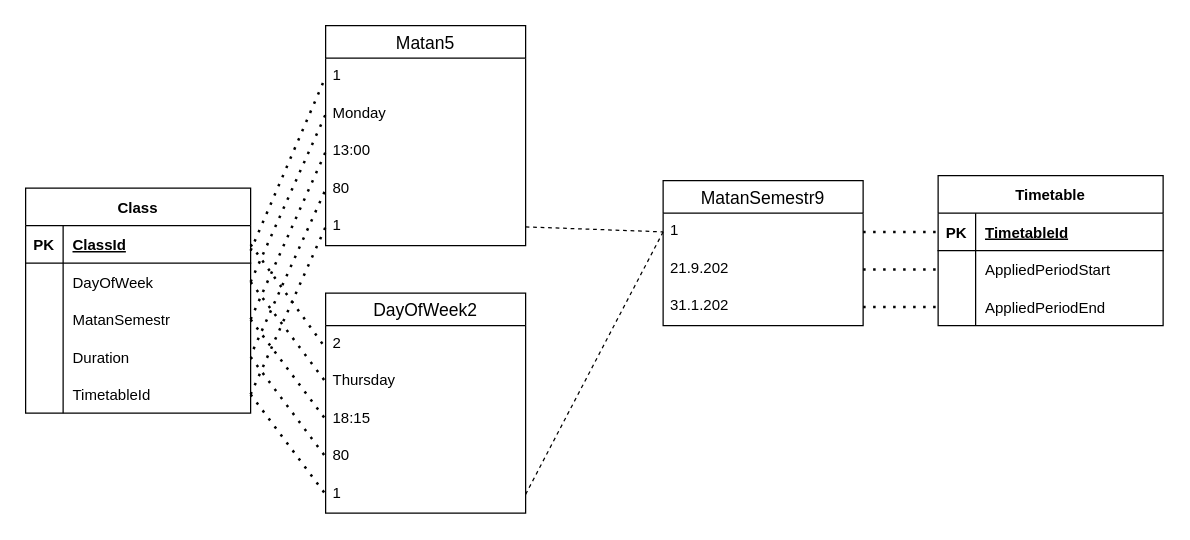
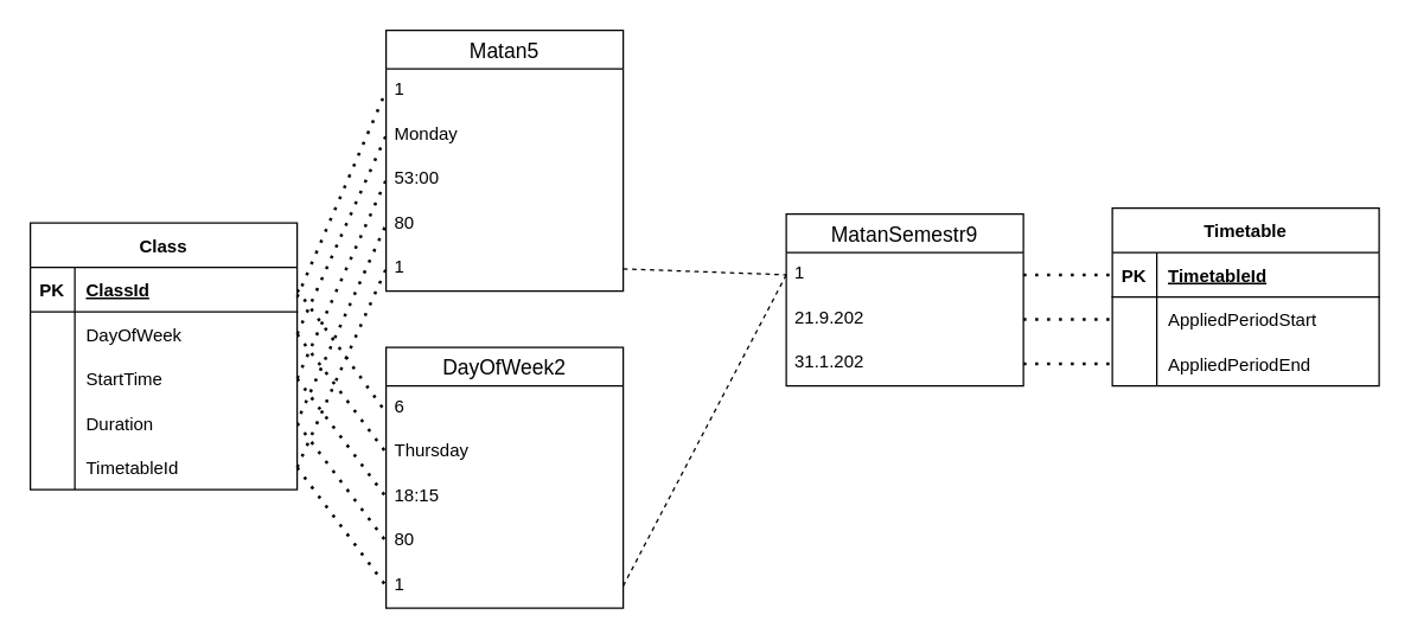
- <mxCell id="5" value="13:00" style="text;strokeColor=none;fillColor=none;spacingLeft=4;spacingRight=4;overflow=hidden;rotatable=0;points=[[0,0.5],[1,0.5]];portConstraint=eastwest;fontSize=12;" vertex="1" parent="2"><mxGeometry y="86" width="160" height="30" as="geometry" /></mxCell>
+ <mxCell id="5" value="53:00" style="text;strokeColor=none;fillColor=none;spacingLeft=4;spacingRight=4;overflow=hidden;rotatable=0;points=[[0,0.5],[1,0.5]];portConstraint=eastwest;fontSize=12;" vertex="1" parent="2"><mxGeometry y="86" width="160" height="30" as="geometry" /></mxCell>
- <mxCell id="17" value="MatanSemestr" style="shape=partialRectangle;connectable=0;fillColor=none;top=0;left=0;bottom=0;right=0;align=left;spacingLeft=6;overflow=hidden;" vertex="1" parent="15"><mxGeometry x="30" width="150" height="30" as="geometry"><mxRectangle width="150" height="30" as="alternateBounds" /></mxGeometry></mxCell>
+ <mxCell id="17" value="StartTime" style="shape=partialRectangle;connectable=0;fillColor=none;top=0;left=0;bottom=0;right=0;align=left;spacingLeft=6;overflow=hidden;" vertex="1" parent="15"><mxGeometry x="30" width="150" height="30" as="geometry"><mxRectangle width="150" height="30" as="alternateBounds" /></mxGeometry></mxCell>
- <mxCell id="25" value="2" style="text;strokeColor=none;fillColor=none;spacingLeft=4;spacingRight=4;overflow=hidden;rotatable=0;points=[[0,0.5],[1,0.5]];portConstraint=eastwest;fontSize=12;" vertex="1" parent="24"><mxGeometry y="26" width="160" height="30" as="geometry" /></mxCell>
+ <mxCell id="25" value="6" style="text;strokeColor=none;fillColor=none;spacingLeft=4;spacingRight=4;overflow=hidden;rotatable=0;points=[[0,0.5],[1,0.5]];portConstraint=eastwest;fontSize=12;" vertex="1" parent="24"><mxGeometry y="26" width="160" height="30" as="geometry" /></mxCell>
